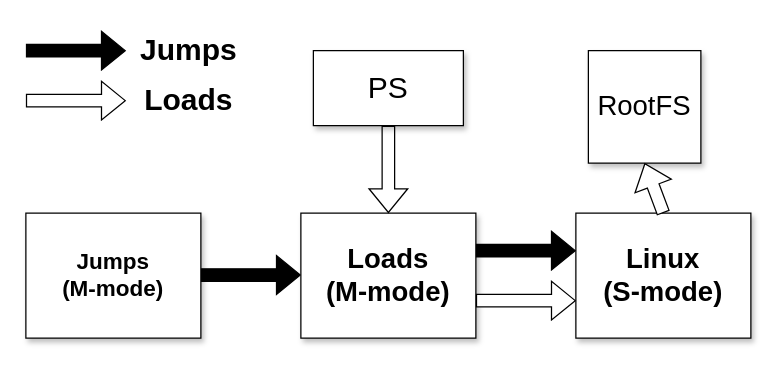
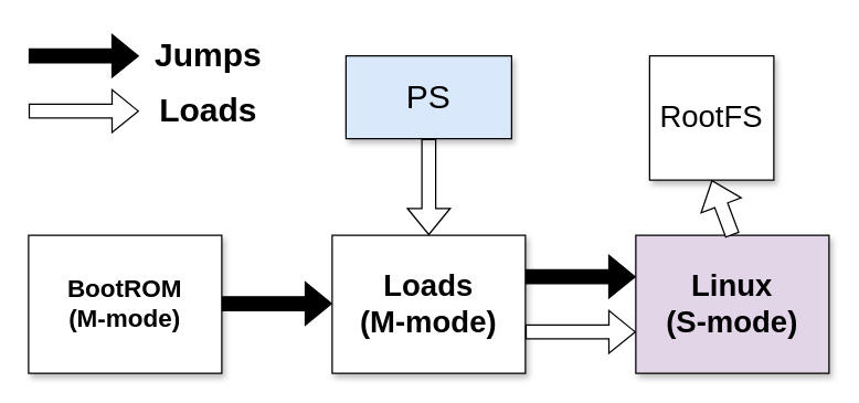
- <mxCell id="10" value="&lt;font style=&quot;font-size: 24px;&quot;&gt;PS&lt;/font&gt;" style="rounded=0;whiteSpace=wrap;html=1;shadow=1;" vertex="1" parent="1"><mxGeometry x="250" y="40" width="120" height="60" as="geometry" /></mxCell>
+ <mxCell id="10" value="&lt;font style=&quot;font-size: 24px;&quot;&gt;PS&lt;/font&gt;" style="rounded=0;whiteSpace=wrap;html=1;shadow=1;fillColor=#dae8fc;" vertex="1" parent="1"><mxGeometry x="250" y="40" width="120" height="60" as="geometry" /></mxCell>
- <mxCell id="2" value="&lt;font style=&quot;font-size: 18px;&quot;&gt;&lt;b&gt;Jumps&lt;br&gt;(M-mode)&lt;br&gt;&lt;/b&gt;&lt;/font&gt;" style="rounded=0;whiteSpace=wrap;html=1;shadow=1;" vertex="1" parent="1"><mxGeometry x="20" y="170" width="140" height="100" as="geometry" /></mxCell>
+ <mxCell id="2" value="&lt;font style=&quot;font-size: 18px;&quot;&gt;&lt;b&gt;BootROM&lt;br&gt;(M-mode)&lt;br&gt;&lt;/b&gt;&lt;/font&gt;" style="rounded=0;whiteSpace=wrap;html=1;shadow=1;" vertex="1" parent="1"><mxGeometry x="20" y="170" width="140" height="100" as="geometry" /></mxCell>
- <mxCell id="11" value="&lt;font style=&quot;font-size: 22px;&quot;&gt;&lt;b&gt;Linux&lt;br&gt;(S-mode)&lt;br&gt;&lt;/b&gt;&lt;/font&gt;" style="rounded=0;whiteSpace=wrap;html=1;shadow=1;" vertex="1" parent="1"><mxGeometry x="460" y="170" width="140" height="100" as="geometry" /></mxCell>
+ <mxCell id="11" value="&lt;font style=&quot;font-size: 22px;&quot;&gt;&lt;b&gt;Linux&lt;br&gt;(S-mode)&lt;br&gt;&lt;/b&gt;&lt;/font&gt;" style="rounded=0;whiteSpace=wrap;html=1;shadow=1;fillColor=#e1d5e7;" vertex="1" parent="1"><mxGeometry x="460" y="170" width="140" height="100" as="geometry" /></mxCell>
